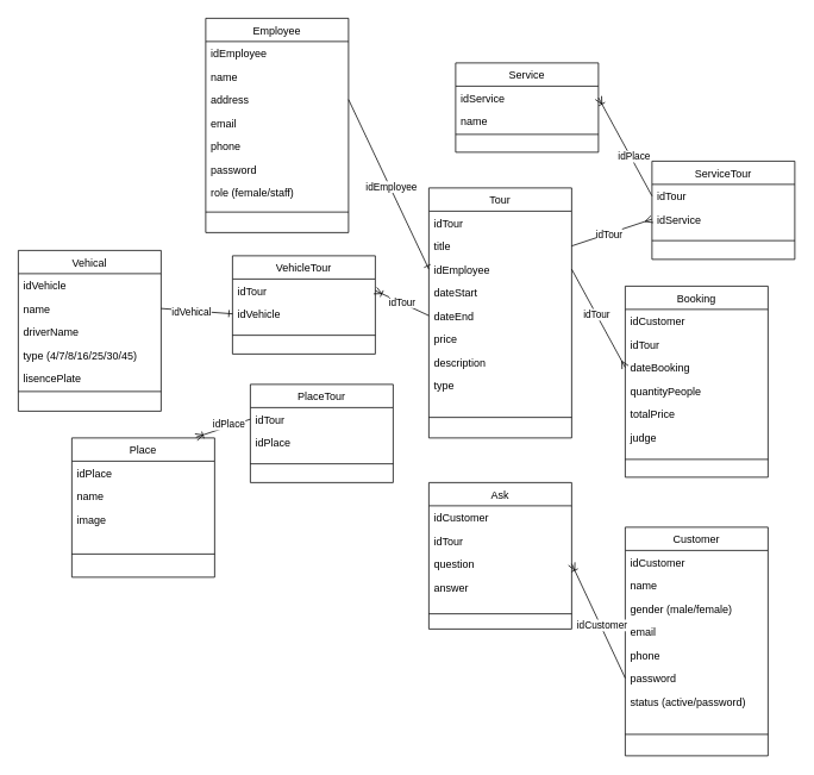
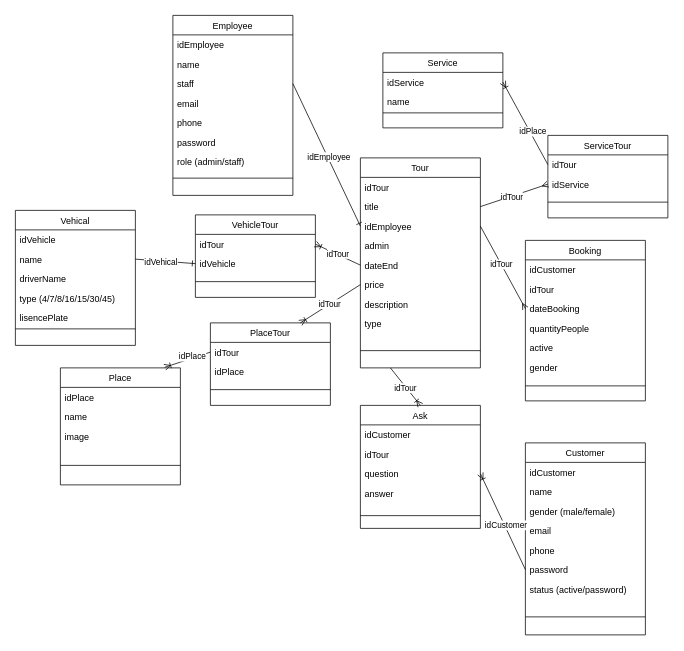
- <mxCell id="5" value="address" style="text;align=left;verticalAlign=top;spacingLeft=4;spacingRight=4;overflow=hidden;rotatable=0;points=[[0,0.5],[1,0.5]];portConstraint=eastwest;rounded=0;shadow=0;html=0;" parent="2" vertex="1"><mxGeometry y="78" width="160" height="26" as="geometry" /></mxCell>
+ <mxCell id="5" value="staff" style="text;align=left;verticalAlign=top;spacingLeft=4;spacingRight=4;overflow=hidden;rotatable=0;points=[[0,0.5],[1,0.5]];portConstraint=eastwest;rounded=0;shadow=0;html=0;" parent="2" vertex="1"><mxGeometry y="78" width="160" height="26" as="geometry" /></mxCell>
- <mxCell id="9" value="role (female/staff)" style="text;align=left;verticalAlign=top;spacingLeft=4;spacingRight=4;overflow=hidden;rotatable=0;points=[[0,0.5],[1,0.5]];portConstraint=eastwest;" parent="2" vertex="1"><mxGeometry y="182" width="160" height="26" as="geometry" /></mxCell>
+ <mxCell id="9" value="role (admin/staff)" style="text;align=left;verticalAlign=top;spacingLeft=4;spacingRight=4;overflow=hidden;rotatable=0;points=[[0,0.5],[1,0.5]];portConstraint=eastwest;" parent="2" vertex="1"><mxGeometry y="182" width="160" height="26" as="geometry" /></mxCell>
- <mxCell id="24" value="dateStart" style="text;align=left;verticalAlign=top;spacingLeft=4;spacingRight=4;overflow=hidden;rotatable=0;points=[[0,0.5],[1,0.5]];portConstraint=eastwest;rounded=0;shadow=0;html=0;" parent="20" vertex="1"><mxGeometry y="104" width="160" height="26" as="geometry" /></mxCell>
+ <mxCell id="24" value="admin" style="text;align=left;verticalAlign=top;spacingLeft=4;spacingRight=4;overflow=hidden;rotatable=0;points=[[0,0.5],[1,0.5]];portConstraint=eastwest;rounded=0;shadow=0;html=0;" parent="20" vertex="1"><mxGeometry y="104" width="160" height="26" as="geometry" /></mxCell>
- <mxCell id="39" value="type (4/7/8/16/25/30/45)" style="text;align=left;verticalAlign=top;spacingLeft=4;spacingRight=4;overflow=hidden;rotatable=0;points=[[0,0.5],[1,0.5]];portConstraint=eastwest;rounded=0;shadow=0;html=0;" parent="35" vertex="1"><mxGeometry y="104" width="160" height="26" as="geometry" /></mxCell>
+ <mxCell id="39" value="type (4/7/8/16/15/30/45)" style="text;align=left;verticalAlign=top;spacingLeft=4;spacingRight=4;overflow=hidden;rotatable=0;points=[[0,0.5],[1,0.5]];portConstraint=eastwest;rounded=0;shadow=0;html=0;" parent="35" vertex="1"><mxGeometry y="104" width="160" height="26" as="geometry" /></mxCell>
+ <mxCell id="72" value="" style="fontSize=12;html=1;endArrow=ERoneToMany;rounded=0;exitX=0;exitY=0.5;exitDx=0;exitDy=0;entryX=0.75;entryY=0;entryDx=0;entryDy=0;" parent="1" source="26" target="68" edge="1"><mxGeometry width="100" height="100" relative="1" as="geometry"><mxPoint x="480" y="327" as="sourcePoint" /><mxPoint x="510" y="640" as="targetPoint" /></mxGeometry></mxCell>
+ <mxCell id="73" value="idTour" style="edgeLabel;html=1;align=center;verticalAlign=middle;resizable=0;points=[];" parent="72" vertex="1" connectable="0"><mxGeometry x="0.039" y="-1" relative="1" as="geometry"><mxPoint as="offset" /></mxGeometry></mxCell>
- <mxCell id="47" value="totalPrice" style="text;align=left;verticalAlign=top;spacingLeft=4;spacingRight=4;overflow=hidden;rotatable=0;points=[[0,0.5],[1,0.5]];portConstraint=eastwest;rounded=0;shadow=0;html=0;" parent="42" vertex="1"><mxGeometry y="130" width="160" height="26" as="geometry" /></mxCell>
+ <mxCell id="47" value="active" style="text;align=left;verticalAlign=top;spacingLeft=4;spacingRight=4;overflow=hidden;rotatable=0;points=[[0,0.5],[1,0.5]];portConstraint=eastwest;rounded=0;shadow=0;html=0;" parent="42" vertex="1"><mxGeometry y="130" width="160" height="26" as="geometry" /></mxCell>
- <mxCell id="48" value="judge" style="text;align=left;verticalAlign=top;spacingLeft=4;spacingRight=4;overflow=hidden;rotatable=0;points=[[0,0.5],[1,0.5]];portConstraint=eastwest;rounded=0;shadow=0;html=0;" parent="42" vertex="1"><mxGeometry y="156" width="160" height="26" as="geometry" /></mxCell>
+ <mxCell id="48" value="gender" style="text;align=left;verticalAlign=top;spacingLeft=4;spacingRight=4;overflow=hidden;rotatable=0;points=[[0,0.5],[1,0.5]];portConstraint=eastwest;rounded=0;shadow=0;html=0;" parent="42" vertex="1"><mxGeometry y="156" width="160" height="26" as="geometry" /></mxCell>
+ <mxCell id="64" value="" style="fontSize=12;html=1;endArrow=ERoneToMany;rounded=0;exitX=0.25;exitY=1;exitDx=0;exitDy=0;entryX=0.5;entryY=0;entryDx=0;entryDy=0;" parent="1" source="20" target="58" edge="1"><mxGeometry width="100" height="100" relative="1" as="geometry"><mxPoint x="570" y="526" as="sourcePoint" /><mxPoint x="760" y="620" as="targetPoint" /></mxGeometry></mxCell>
+ <mxCell id="65" value="idTour" style="edgeLabel;html=1;align=center;verticalAlign=middle;resizable=0;points=[];" parent="64" vertex="1" connectable="0"><mxGeometry x="0.039" y="-1" relative="1" as="geometry"><mxPoint as="offset" /></mxGeometry></mxCell>
